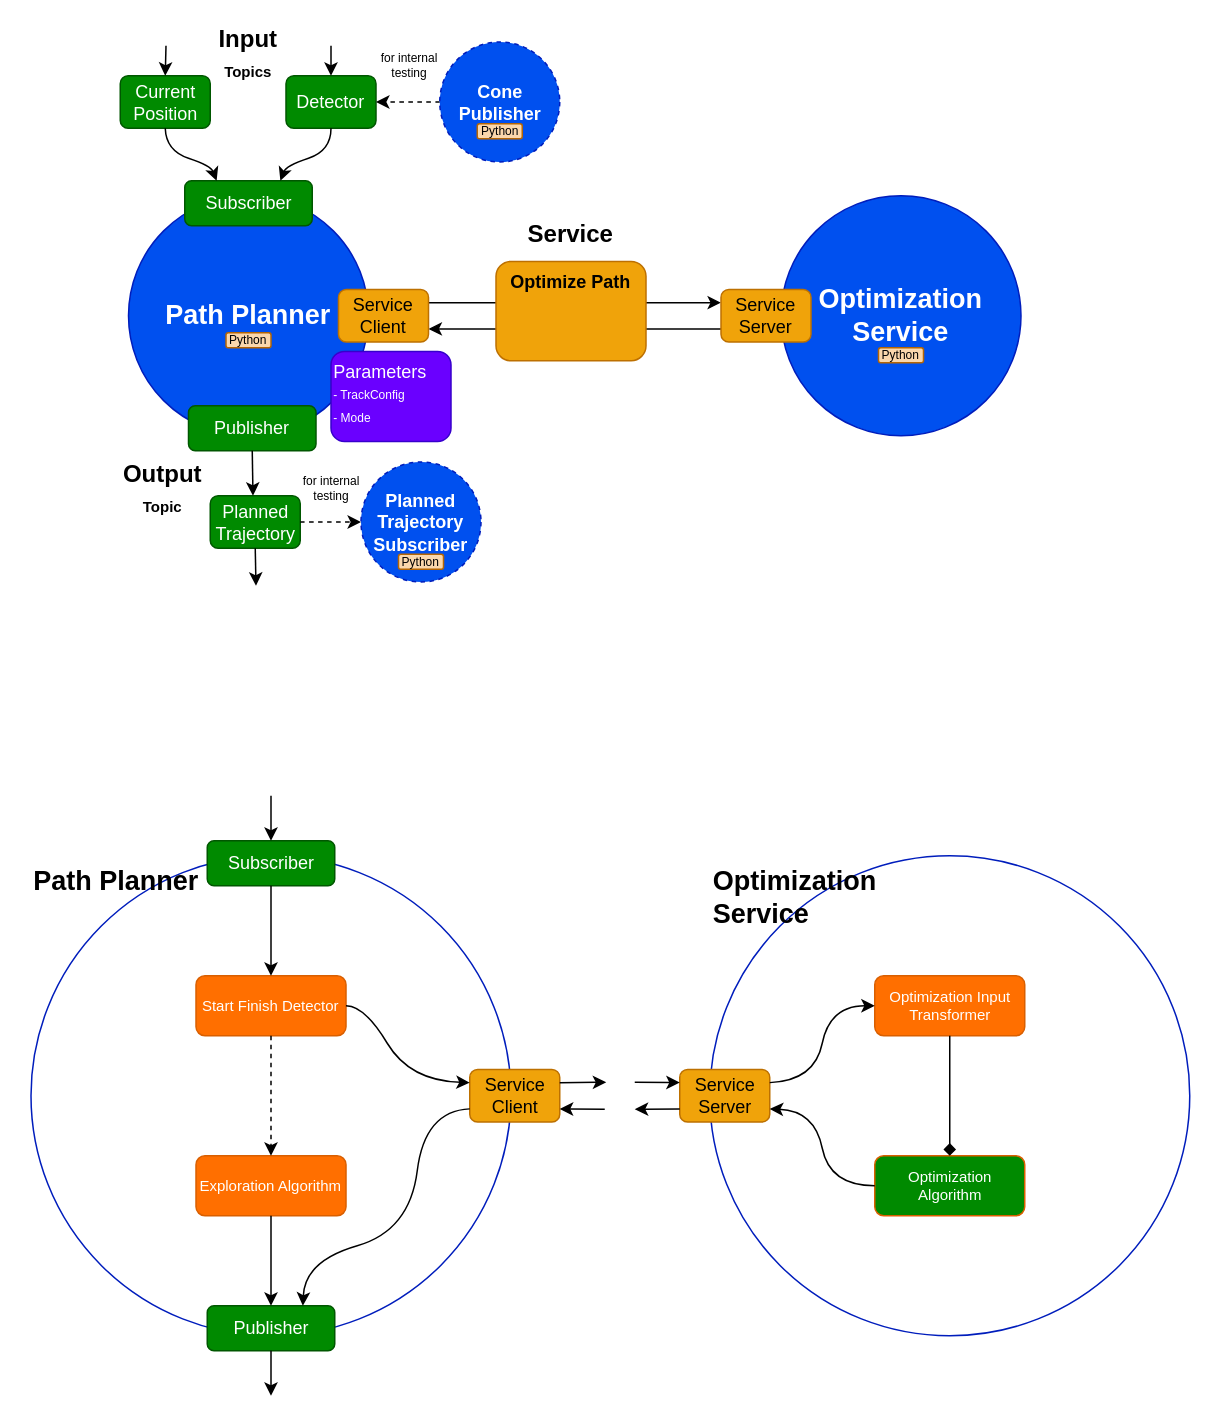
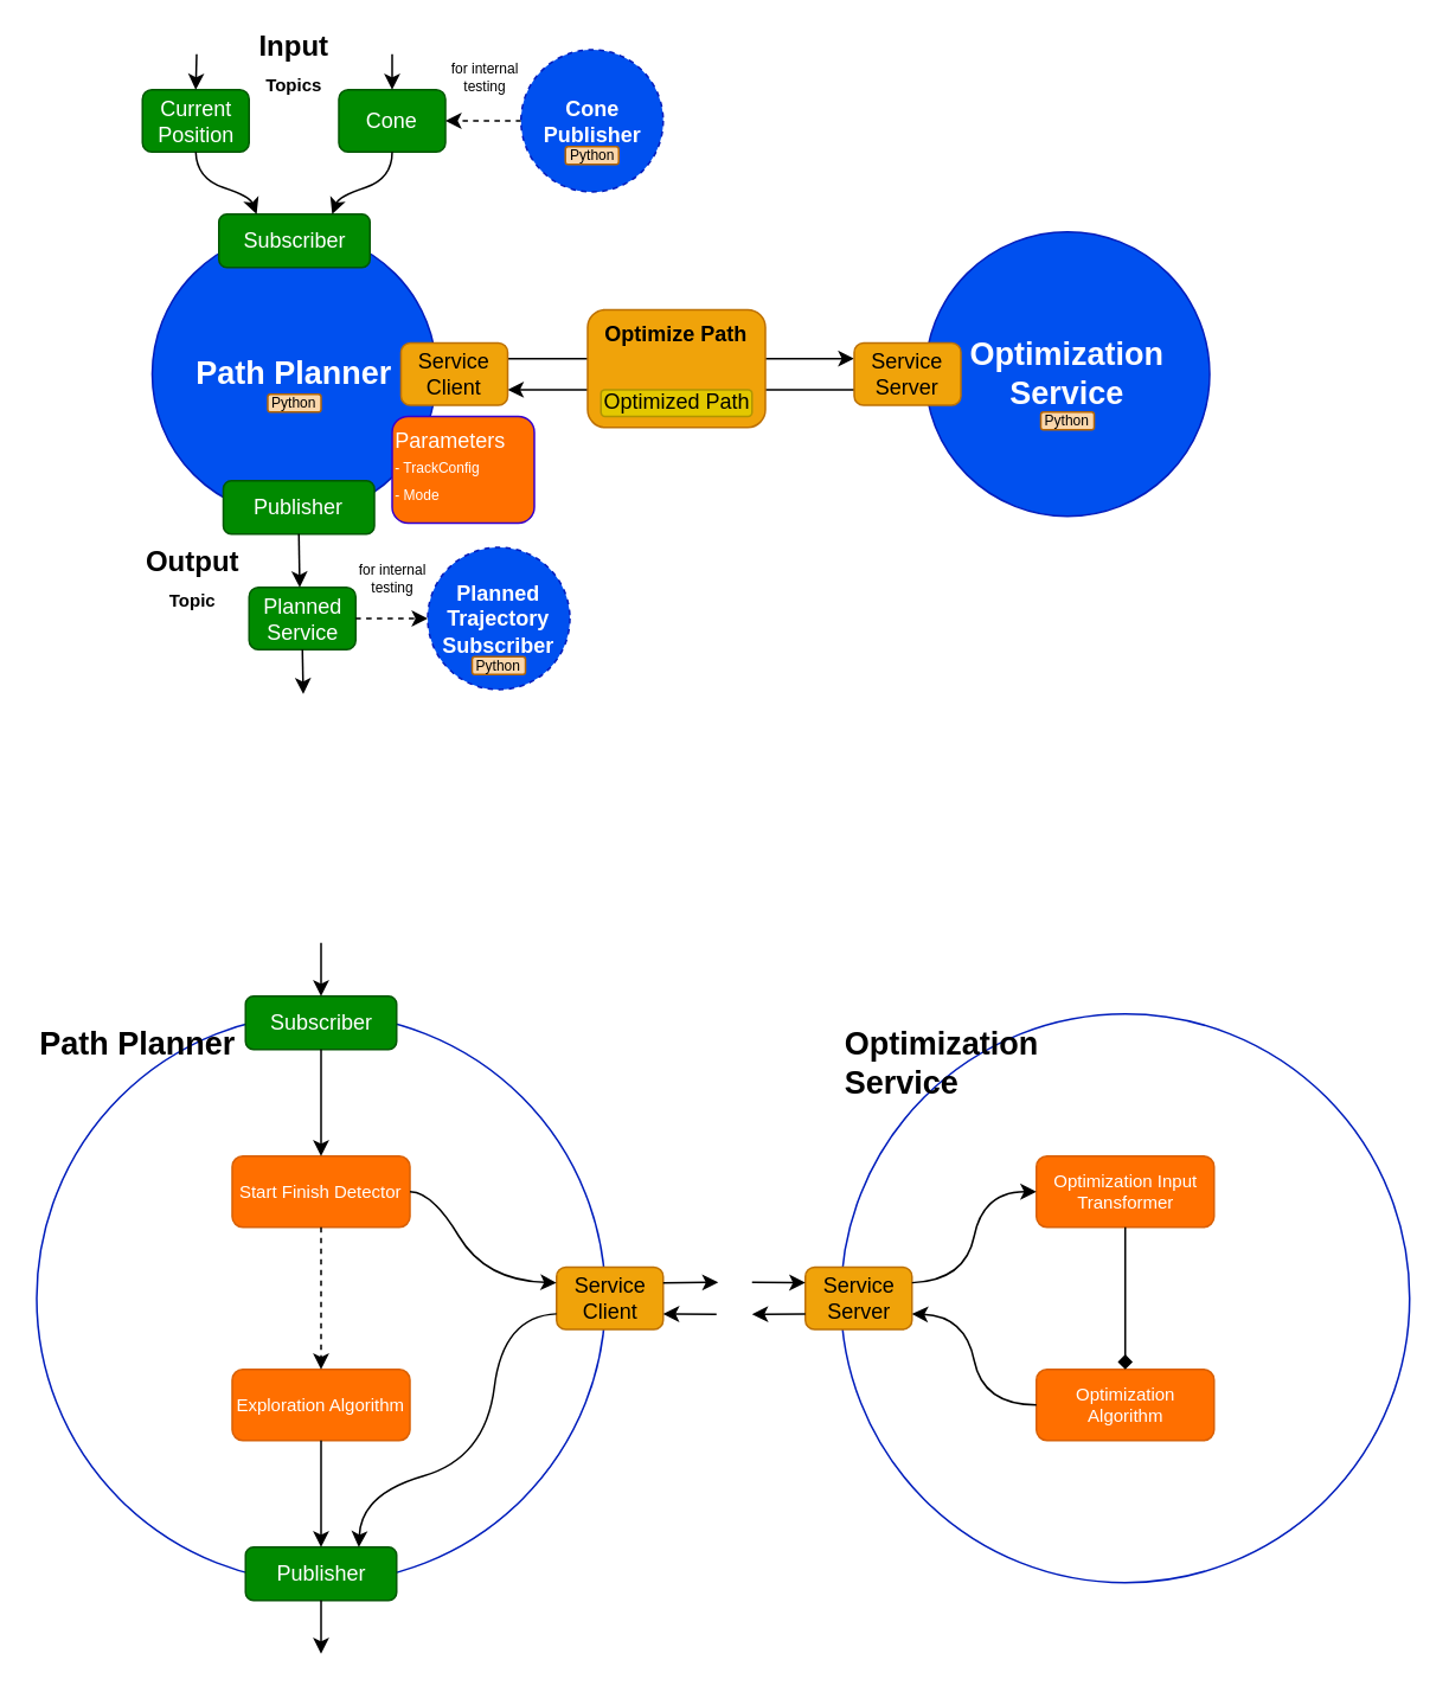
- <mxCell id="10" value="Detector" style="rounded=1;whiteSpace=wrap;html=1;fontSize=12;verticalAlign=middle;fontStyle=0;fillColor=#008a00;strokeColor=#005700;fontColor=#ffffff;" vertex="1" parent="1"><mxGeometry x="190" y="50" width="60" height="35" as="geometry" /></mxCell>
+ <mxCell id="10" value="Cone" style="rounded=1;whiteSpace=wrap;html=1;fontSize=12;verticalAlign=middle;fontStyle=0;fillColor=#008a00;strokeColor=#005700;fontColor=#ffffff;" vertex="1" parent="1"><mxGeometry x="190" y="50" width="60" height="35" as="geometry" /></mxCell>
- <mxCell id="16" value="Service" style="text;html=1;strokeColor=none;fillColor=none;align=center;verticalAlign=middle;whiteSpace=wrap;rounded=0;fontSize=16;fontStyle=1" vertex="1" parent="1"><mxGeometry x="340" y="140" width="80" height="30" as="geometry" /></mxCell>
+ <mxCell id="14" value="Optimized Path" style="rounded=1;whiteSpace=wrap;html=1;fontSize=12;fillColor=#e3c800;fontColor=#000000;strokeColor=#B09500;" vertex="1" parent="1"><mxGeometry x="337.5" y="218.75" width="85" height="15" as="geometry" /></mxCell>
- <mxCell id="24" value="&lt;font style=&quot;font-size: 12px;&quot;&gt;Parameters&lt;/font&gt;&lt;br style=&quot;font-size: 12px&quot;&gt;&lt;font style=&quot;font-size: 8px;&quot;&gt;- TrackConfig&lt;br style=&quot;&quot;&gt;- Mode&lt;br&gt;&lt;/font&gt;" style="rounded=1;whiteSpace=wrap;html=1;fontSize=12;align=left;verticalAlign=top;fillColor=#6a00ff;fontColor=#ffffff;strokeColor=#3700CC;" vertex="1" parent="1"><mxGeometry x="220" y="233.75" width="80" height="60" as="geometry" /></mxCell>
+ <mxCell id="24" value="&lt;font style=&quot;font-size: 12px;&quot;&gt;Parameters&lt;/font&gt;&lt;br style=&quot;font-size: 12px&quot;&gt;&lt;font style=&quot;font-size: 8px;&quot;&gt;- TrackConfig&lt;br style=&quot;&quot;&gt;- Mode&lt;br&gt;&lt;/font&gt;" style="rounded=1;whiteSpace=wrap;html=1;fontSize=12;align=left;verticalAlign=top;fillColor=#ff6f00;fontColor=#ffffff;strokeColor=#3700CC;" vertex="1" parent="1"><mxGeometry x="220" y="233.75" width="80" height="60" as="geometry" /></mxCell>
- <mxCell id="18" value="Planned Trajectory" style="rounded=1;whiteSpace=wrap;html=1;fontSize=12;verticalAlign=middle;fontStyle=0;fillColor=#008a00;strokeColor=#005700;fontColor=#ffffff;" vertex="1" parent="1"><mxGeometry x="139.5" y="330" width="60" height="35" as="geometry" /></mxCell>
+ <mxCell id="18" value="Planned Service" style="rounded=1;whiteSpace=wrap;html=1;fontSize=12;verticalAlign=middle;fontStyle=0;fillColor=#008a00;strokeColor=#005700;fontColor=#ffffff;" vertex="1" parent="1"><mxGeometry x="139.5" y="330" width="60" height="35" as="geometry" /></mxCell>
- <mxCell id="37" value="Optimization Algorithm" style="rounded=1;whiteSpace=wrap;html=1;sketch=0;fontSize=10;fillColor=#008a00;strokeColor=#D95F00;fontColor=#FFFFFF;" vertex="1" parent="1"><mxGeometry x="582.5" y="770" width="100" height="40" as="geometry" /></mxCell>
+ <mxCell id="37" value="Optimization Algorithm" style="rounded=1;whiteSpace=wrap;html=1;sketch=0;fontSize=10;fillColor=#FF6F00;strokeColor=#D95F00;fontColor=#FFFFFF;" vertex="1" parent="1"><mxGeometry x="582.5" y="770" width="100" height="40" as="geometry" /></mxCell>
